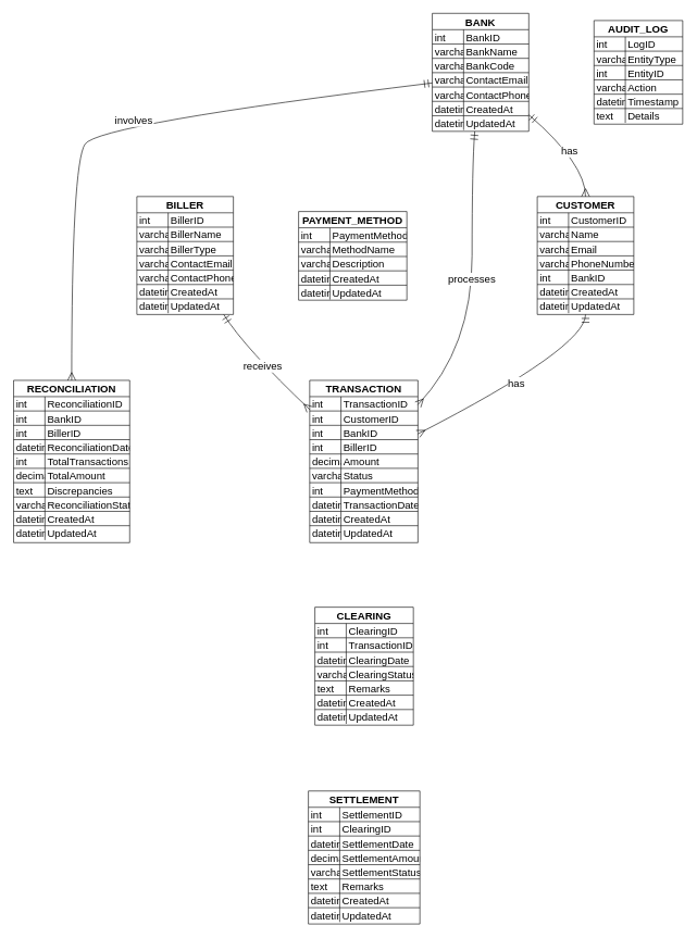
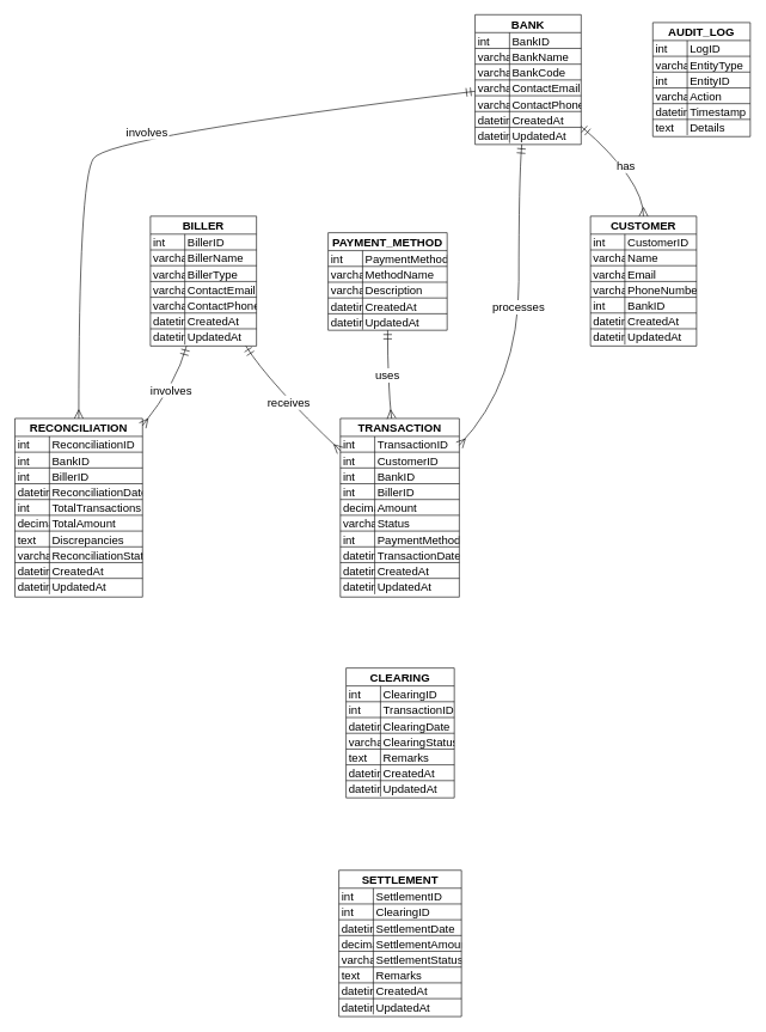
+ <mxCell id="218" value="uses" style="curved=1;startArrow=ERmandOne;startSize=10;;endArrow=ERmany;endSize=10;;exitX=0.5;exitY=1;entryX=0.43;entryY=0;rounded=0;fontSize=16;" parent="1" source="177" target="68" edge="1"><mxGeometry relative="1" as="geometry"><Array as="points"><mxPoint x="540" y="533" /></Array></mxGeometry></mxCell>
+ <mxCell id="216" value="involves" style="curved=1;startArrow=ERmandOne;startSize=10;;endArrow=ERmany;endSize=10;;exitX=0.34;exitY=1;entryX=1;entryY=0.04;rounded=0;fontSize=16;" parent="1" source="46" target="146" edge="1"><mxGeometry relative="1" as="geometry"><Array as="points"><mxPoint x="246" y="533" /></Array></mxGeometry></mxCell>
- <mxCell id="212" value="has" style="curved=1;startArrow=ERmandOne;startSize=10;;endArrow=ERmany;endSize=10;;exitX=0.5;exitY=1;entryX=1;entryY=0.33;rounded=0;fontSize=16;" parent="1" source="2" target="68" edge="1"><mxGeometry relative="1" as="geometry"><Array as="points"><mxPoint x="897" y="533" /></Array></mxGeometry></mxCell>
